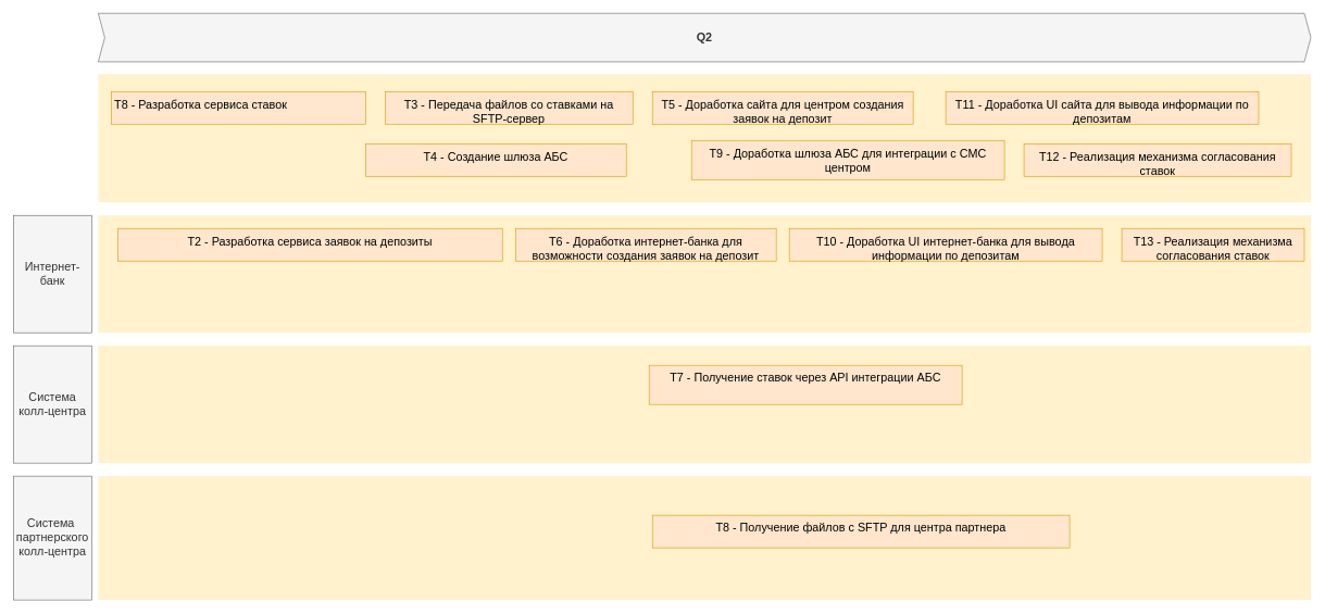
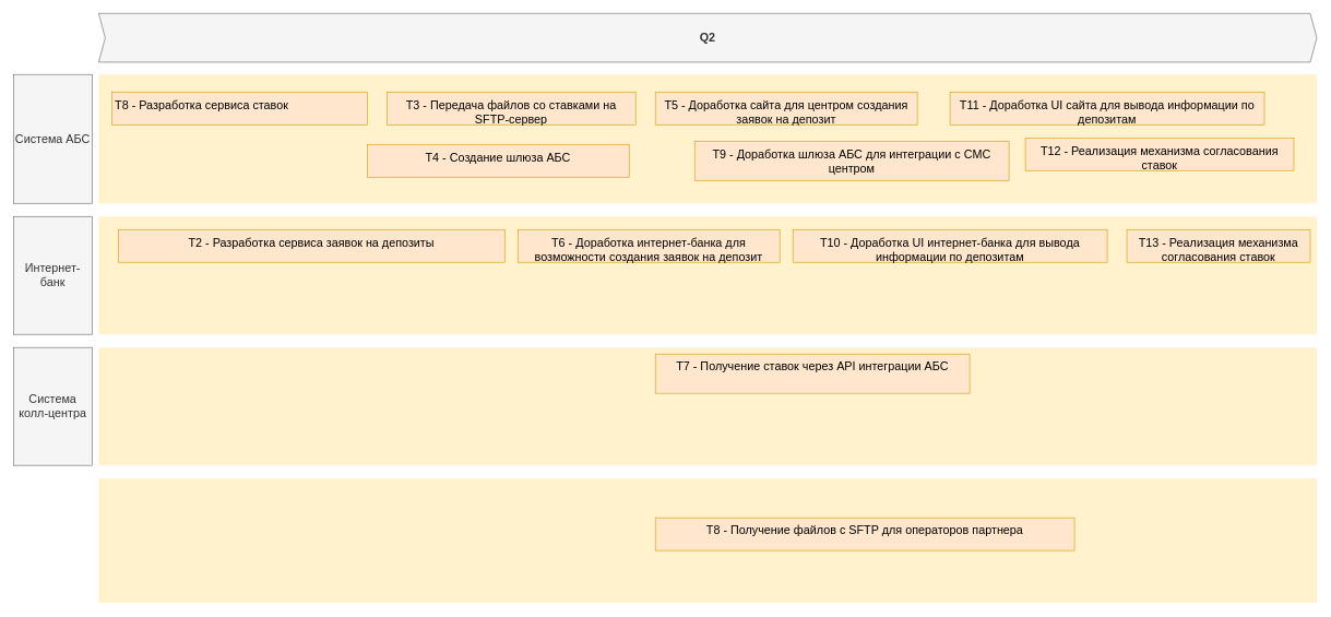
+ <mxCell id="6" value="Система АБС" style="rounded=0;whiteSpace=wrap;html=1;fillColor=#f5f5f5;fontColor=#333333;strokeColor=#666666;fontSize=18;" parent="1" vertex="1"><mxGeometry x="20" y="113.2" width="120" height="196.8" as="geometry" /></mxCell>
- <mxCell id="22" value="T12 - Реализация механизма согласования ставок" style="shape=rect;fillColor=#ffe6cc;strokeColor=#d79b00;fontSize=18;html=1;whiteSpace=wrap;align=center;verticalAlign=top;spacing=5;rounded=0;" vertex="1" parent="1"><mxGeometry x="1570" y="220" width="410" height="50" as="geometry" /></mxCell>
+ <mxCell id="22" value="T12 - Реализация механизма согласования ставок" style="shape=rect;fillColor=#ffe6cc;strokeColor=#d79b00;fontSize=18;html=1;whiteSpace=wrap;align=center;verticalAlign=top;spacing=5;rounded=0;" vertex="1" parent="1"><mxGeometry x="1565" y="210" width="410" height="50" as="geometry" /></mxCell>
- <mxCell id="13" value="T7 - Получение ставок через API интеграции АБС" style="shape=rect;fillColor=#ffe6cc;strokeColor=#d79b00;fontSize=18;html=1;whiteSpace=wrap;align=center;verticalAlign=top;spacing=5;rounded=0;" vertex="1" parent="1"><mxGeometry x="995" y="560" width="480" height="60" as="geometry" /></mxCell>
+ <mxCell id="13" value="T7 - Получение ставок через API интеграции АБС" style="shape=rect;fillColor=#ffe6cc;strokeColor=#d79b00;fontSize=18;html=1;whiteSpace=wrap;align=center;verticalAlign=top;spacing=5;rounded=0;" vertex="1" parent="1"><mxGeometry x="1000" y="540" width="480" height="60" as="geometry" /></mxCell>
- <mxCell id="14" value="T8 - Получение файлов с SFTP для центра партнера" style="shape=rect;fillColor=#ffe6cc;strokeColor=#d79b00;fontSize=18;html=1;whiteSpace=wrap;align=center;verticalAlign=top;spacing=5;rounded=0;" vertex="1" parent="1"><mxGeometry x="1000" y="790" width="640" height="50" as="geometry" /></mxCell>
+ <mxCell id="14" value="T8 - Получение файлов с SFTP для операторов партнера" style="shape=rect;fillColor=#ffe6cc;strokeColor=#d79b00;fontSize=18;html=1;whiteSpace=wrap;align=center;verticalAlign=top;spacing=5;rounded=0;" vertex="1" parent="1"><mxGeometry x="1000" y="790" width="640" height="50" as="geometry" /></mxCell>
- <mxCell id="16" value="Система&amp;nbsp; партнерского колл-центра" style="rounded=0;whiteSpace=wrap;html=1;fillColor=#f5f5f5;fontColor=#333333;strokeColor=#666666;fontSize=18;" vertex="1" parent="1"><mxGeometry x="20" y="730" width="120" height="190" as="geometry" /></mxCell>
